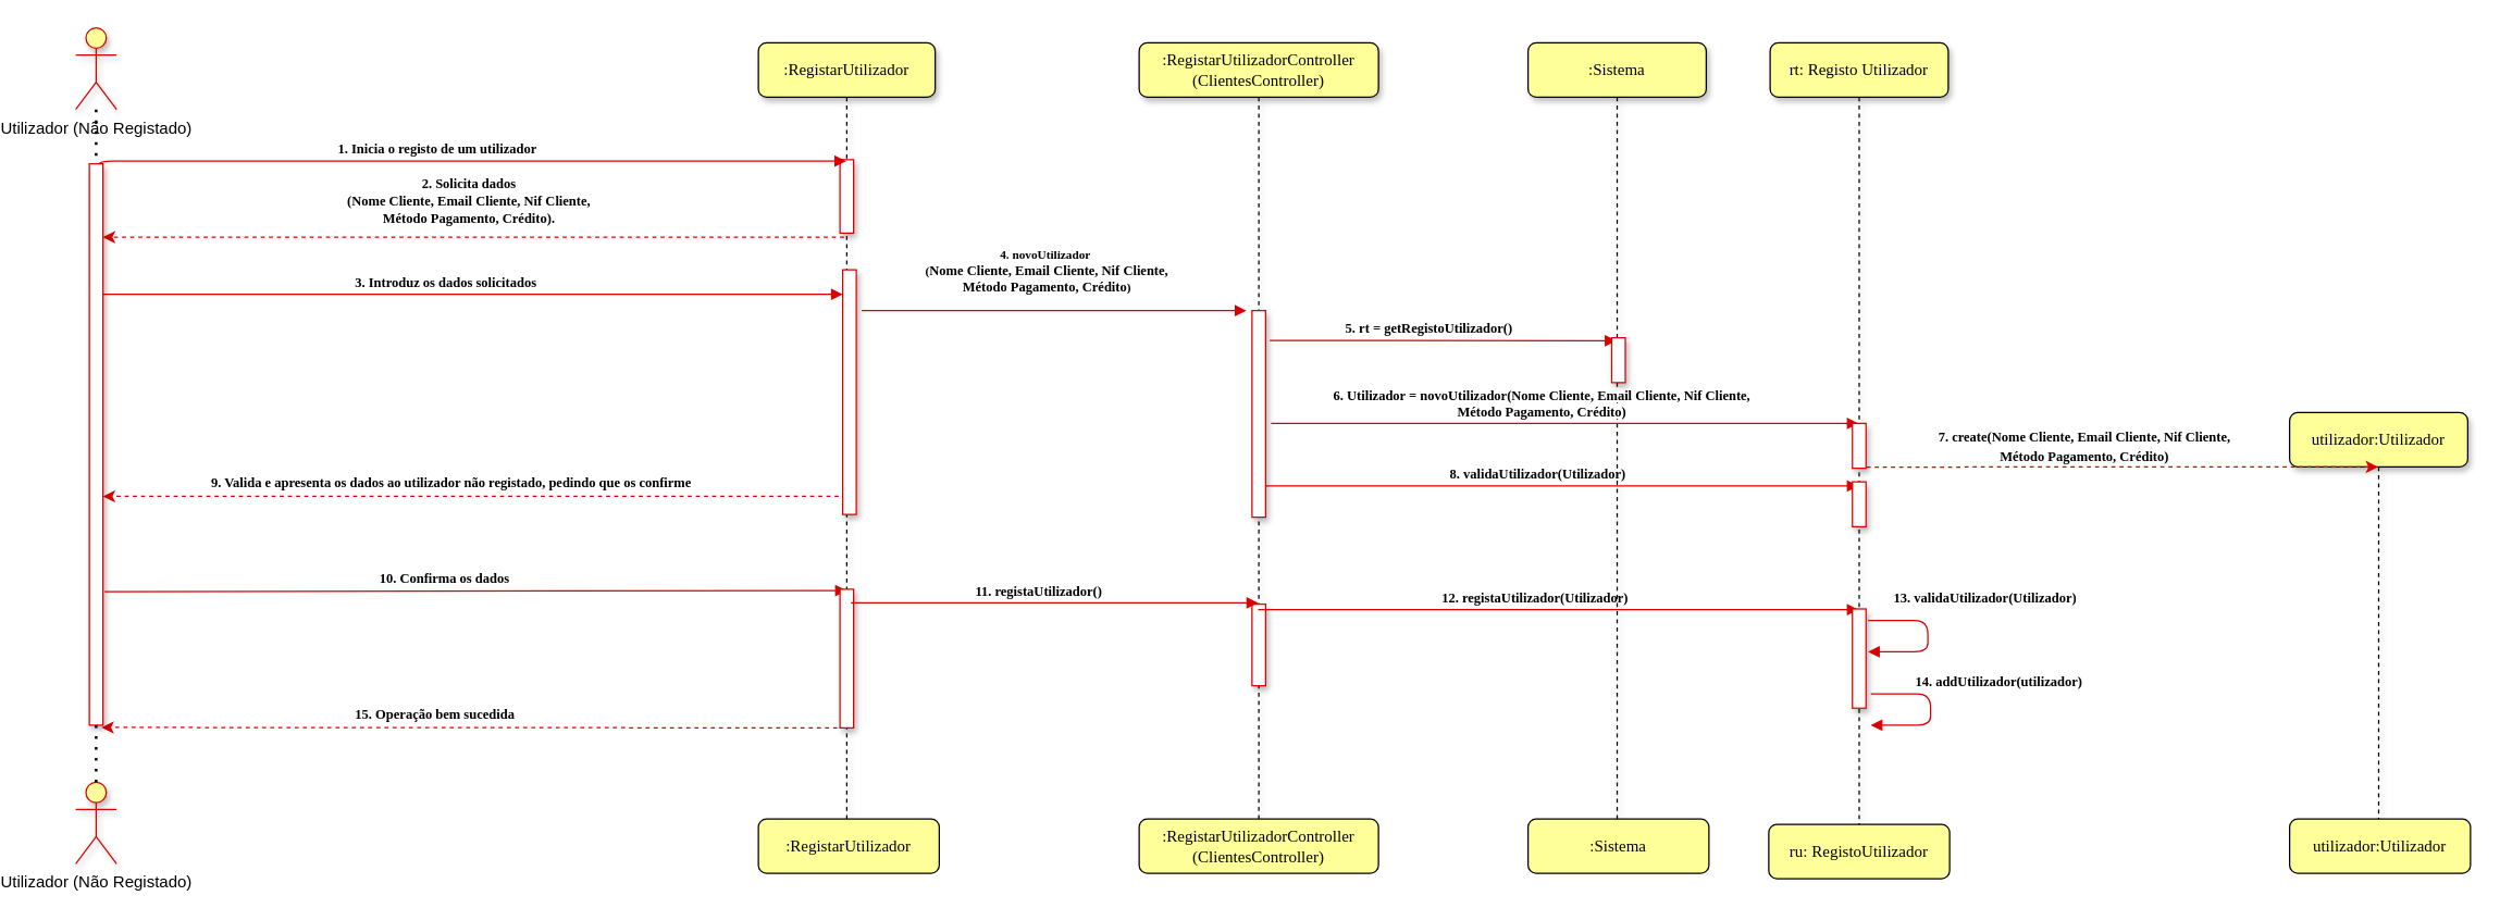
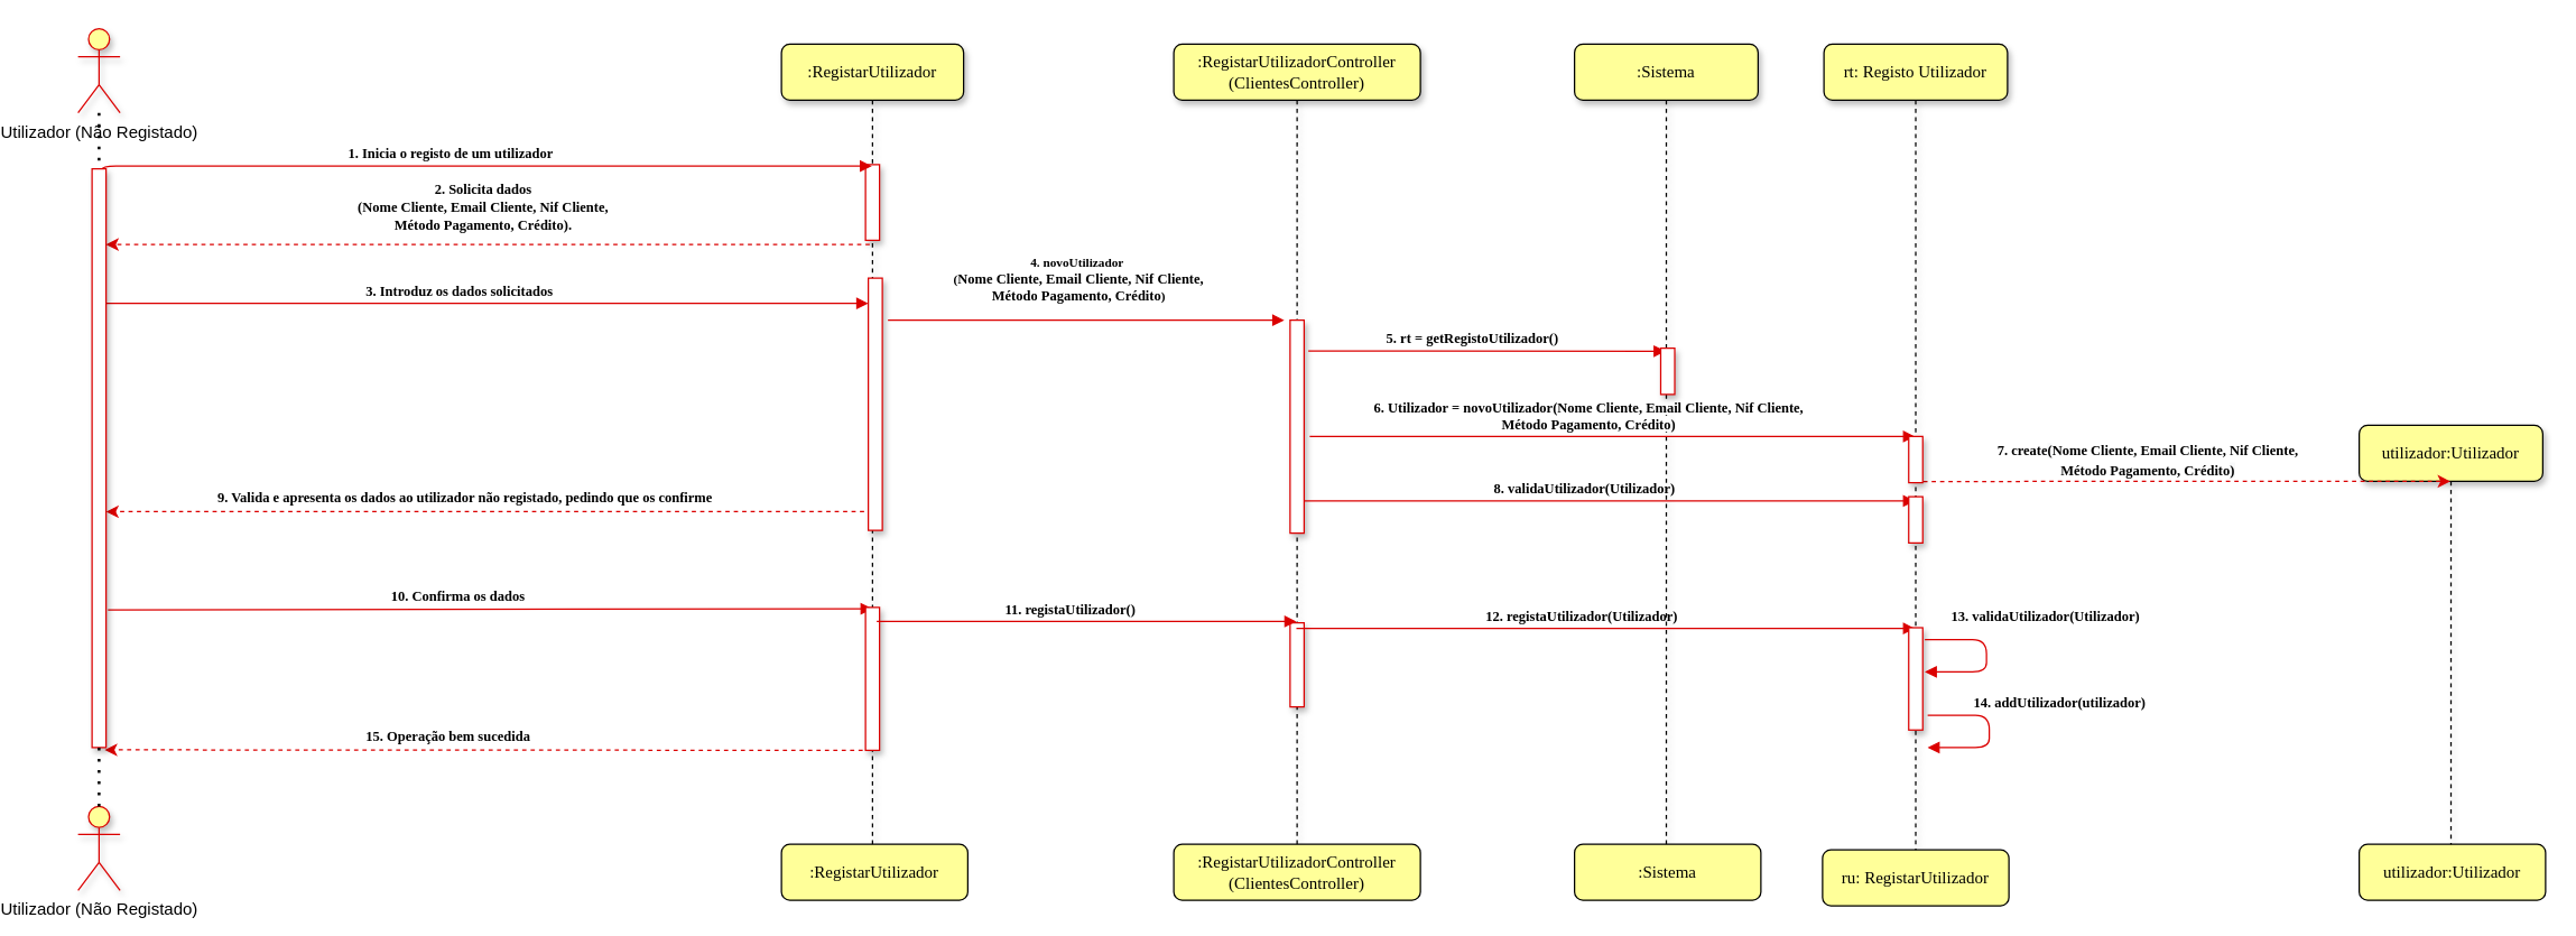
- <mxCell id="36" value="ru: RegistoUtilizador" style="shape=umlLifeline;perimeter=lifelinePerimeter;whiteSpace=wrap;html=1;container=1;collapsible=0;recursiveResize=0;outlineConnect=0;rounded=1;shadow=0;comic=0;labelBackgroundColor=none;strokeWidth=1;fontFamily=Verdana;fontSize=12;align=center;fillColor=#FFFF99;" parent="1" vertex="1"><mxGeometry x="1265" y="606" width="133" height="40" as="geometry" /></mxCell>
+ <mxCell id="36" value="ru: RegistarUtilizador" style="shape=umlLifeline;perimeter=lifelinePerimeter;whiteSpace=wrap;html=1;container=1;collapsible=0;recursiveResize=0;outlineConnect=0;rounded=1;shadow=0;comic=0;labelBackgroundColor=none;strokeWidth=1;fontFamily=Verdana;fontSize=12;align=center;fillColor=#FFFF99;" parent="1" vertex="1"><mxGeometry x="1265" y="606" width="133" height="40" as="geometry" /></mxCell>
